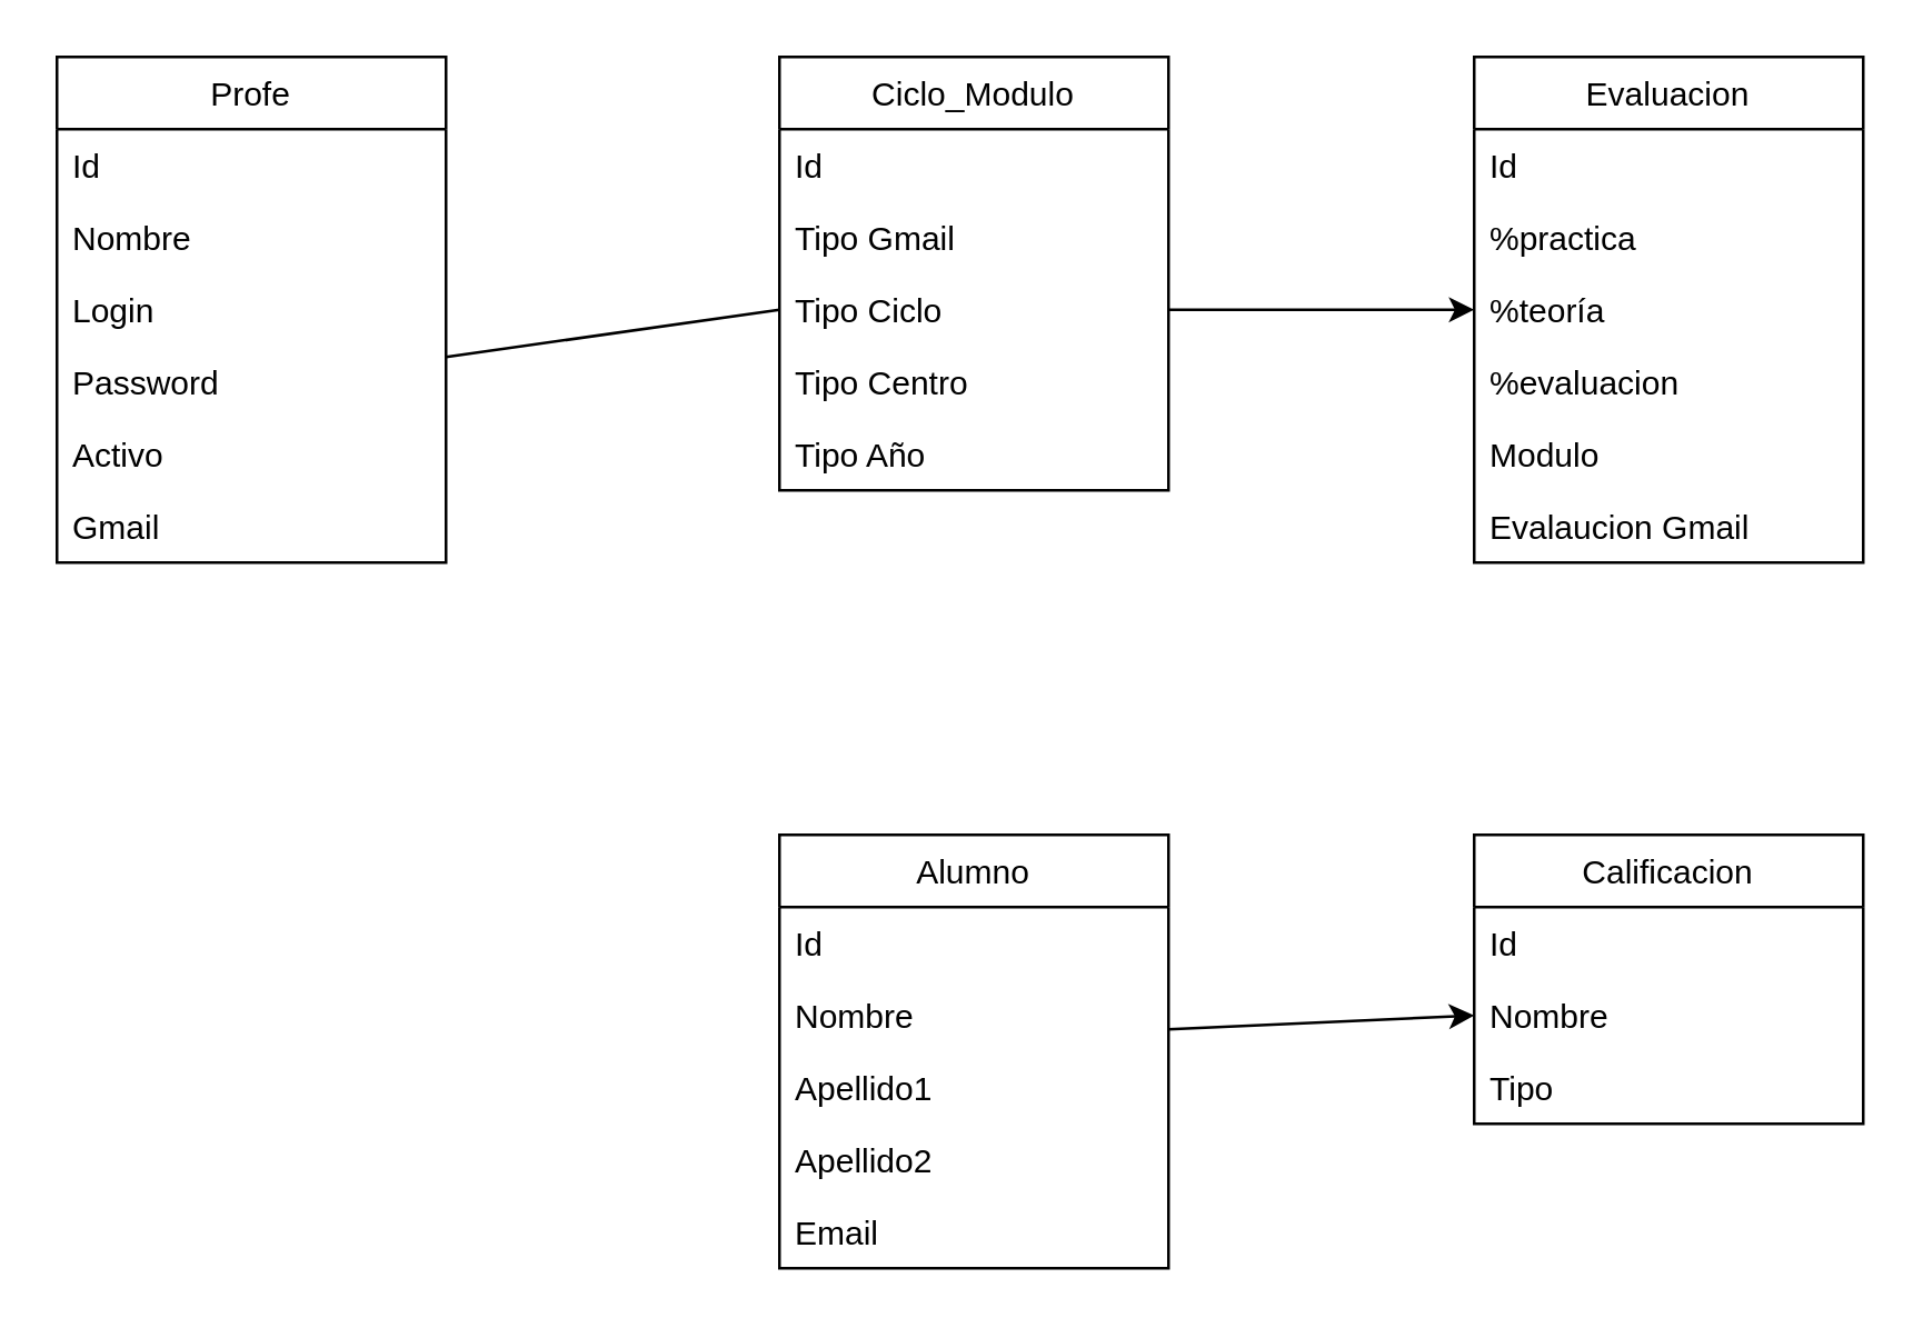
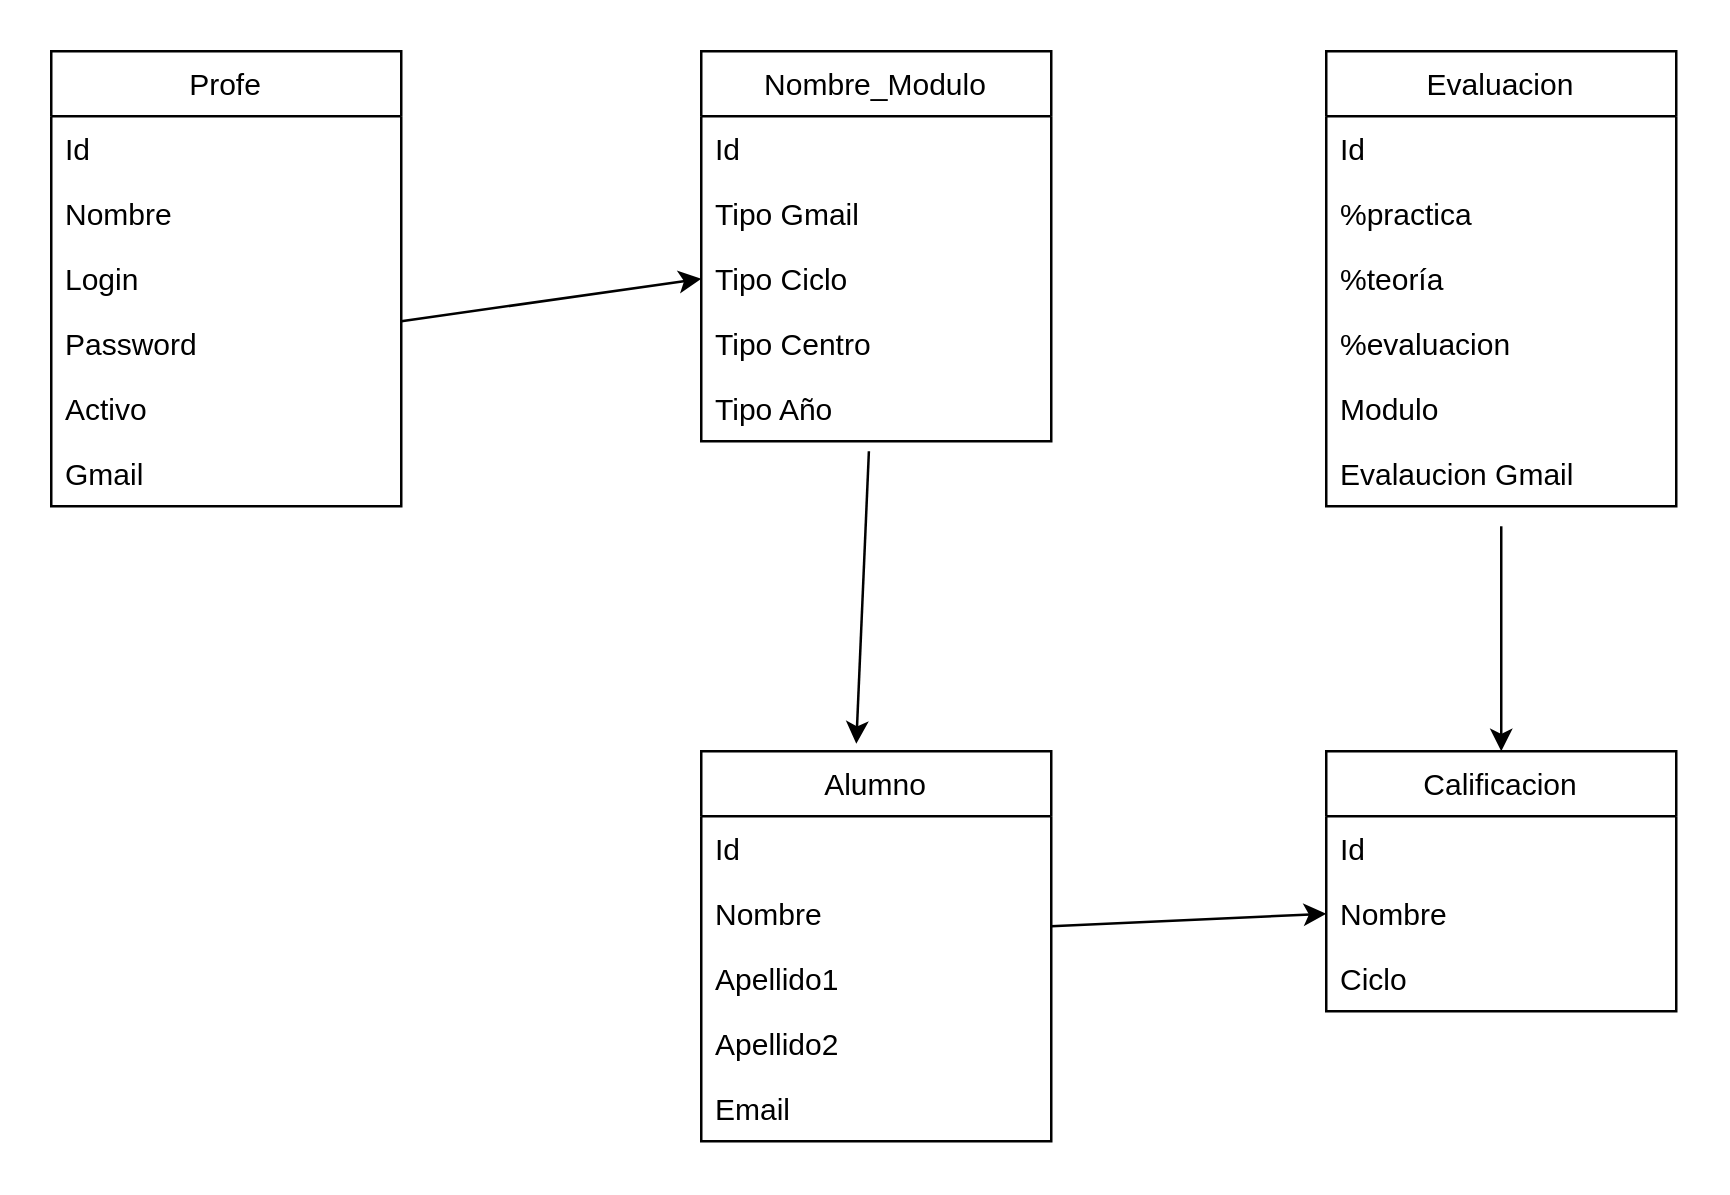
- <mxCell id="9" value="Ciclo_Modulo" style="swimlane;fontStyle=0;childLayout=stackLayout;horizontal=1;startSize=26;fillColor=none;horizontalStack=0;resizeParent=1;resizeParentMax=0;resizeLast=0;collapsible=1;marginBottom=0;" vertex="1" parent="1"><mxGeometry x="280" y="20" width="140" height="156" as="geometry" /></mxCell>
+ <mxCell id="9" value="Nombre_Modulo" style="swimlane;fontStyle=0;childLayout=stackLayout;horizontal=1;startSize=26;fillColor=none;horizontalStack=0;resizeParent=1;resizeParentMax=0;resizeLast=0;collapsible=1;marginBottom=0;" vertex="1" parent="1"><mxGeometry x="280" y="20" width="140" height="156" as="geometry" /></mxCell>
- <mxCell id="34" value="" style="endArrow=classic;html=1;rounded=0;exitX=1;exitY=0.5;exitDx=0;exitDy=0;entryX=0;entryY=0.5;entryDx=0;entryDy=0;" edge="1" parent="1" source="12" target="18"><mxGeometry width="50" height="50" relative="1" as="geometry"><mxPoint x="357.06" y="190.004" as="sourcePoint" /><mxPoint x="440" y="130" as="targetPoint" /></mxGeometry></mxCell>
- <mxCell id="32" value="" style="endArrow=none;html=1;rounded=0;entryX=0;entryY=0.5;entryDx=0;entryDy=0;exitX=1;exitY=1.154;exitDx=0;exitDy=0;exitPerimeter=0;" edge="1" parent="1" source="5" target="12"><mxGeometry width="50" height="50" relative="1" as="geometry"><mxPoint x="160" y="110" as="sourcePoint" /><mxPoint x="210" y="60" as="targetPoint" /></mxGeometry></mxCell>
+ <mxCell id="32" value="" style="endArrow=classic;html=1;rounded=0;entryX=0;entryY=0.5;entryDx=0;entryDy=0;exitX=1;exitY=1.154;exitDx=0;exitDy=0;exitPerimeter=0;" edge="1" parent="1" source="5" target="12"><mxGeometry width="50" height="50" relative="1" as="geometry"><mxPoint x="160" y="110" as="sourcePoint" /><mxPoint x="210" y="60" as="targetPoint" /></mxGeometry></mxCell>
+ <mxCell id="33" value="" style="endArrow=classic;html=1;rounded=0;entryX=0.443;entryY=-0.019;entryDx=0;entryDy=0;exitX=0.479;exitY=1.154;exitDx=0;exitDy=0;exitPerimeter=0;entryPerimeter=0;" edge="1" parent="1" source="14" target="26"><mxGeometry width="50" height="50" relative="1" as="geometry"><mxPoint x="170" y="138.004" as="sourcePoint" /><mxPoint x="290" y="121" as="targetPoint" /></mxGeometry></mxCell>
+ <mxCell id="35" value="" style="endArrow=classic;html=1;rounded=0;entryX=0.5;entryY=0;entryDx=0;entryDy=0;exitX=0.5;exitY=1.308;exitDx=0;exitDy=0;exitPerimeter=0;" edge="1" parent="1" source="21" target="22"><mxGeometry width="50" height="50" relative="1" as="geometry"><mxPoint x="367.06" y="200.004" as="sourcePoint" /><mxPoint x="362.02" y="317.036" as="targetPoint" /></mxGeometry></mxCell>
- <mxCell id="25" value="Tipo" style="text;strokeColor=none;fillColor=none;align=left;verticalAlign=top;spacingLeft=4;spacingRight=4;overflow=hidden;rotatable=0;points=[[0,0.5],[1,0.5]];portConstraint=eastwest;" vertex="1" parent="22"><mxGeometry y="78" width="140" height="26" as="geometry" /></mxCell>
+ <mxCell id="25" value="Ciclo" style="text;strokeColor=none;fillColor=none;align=left;verticalAlign=top;spacingLeft=4;spacingRight=4;overflow=hidden;rotatable=0;points=[[0,0.5],[1,0.5]];portConstraint=eastwest;" vertex="1" parent="22"><mxGeometry y="78" width="140" height="26" as="geometry" /></mxCell>
